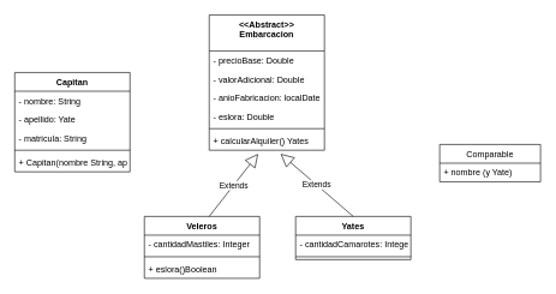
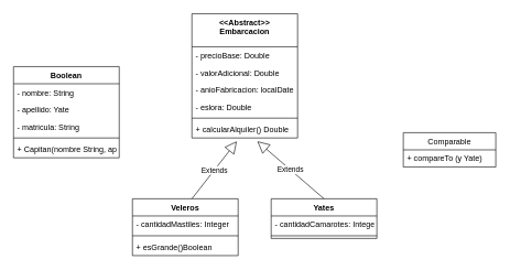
- <mxCell id="9" value="Capitan" style="swimlane;fontStyle=1;align=center;verticalAlign=top;childLayout=stackLayout;horizontal=1;startSize=26;horizontalStack=0;resizeParent=1;resizeParentMax=0;resizeLast=0;collapsible=1;marginBottom=0;" vertex="1" parent="1"><mxGeometry x="20" y="100" width="160" height="138" as="geometry" /></mxCell>
+ <mxCell id="9" value="Boolean" style="swimlane;fontStyle=1;align=center;verticalAlign=top;childLayout=stackLayout;horizontal=1;startSize=26;horizontalStack=0;resizeParent=1;resizeParentMax=0;resizeLast=0;collapsible=1;marginBottom=0;" vertex="1" parent="1"><mxGeometry x="20" y="100" width="160" height="138" as="geometry" /></mxCell>
- <mxCell id="8" value="+ calcularAlquiler() Yates" style="text;strokeColor=none;fillColor=none;align=left;verticalAlign=top;spacingLeft=4;spacingRight=4;overflow=hidden;rotatable=0;points=[[0,0.5],[1,0.5]];portConstraint=eastwest;" vertex="1" parent="2"><mxGeometry y="162" width="160" height="26" as="geometry" /></mxCell>
+ <mxCell id="8" value="+ calcularAlquiler() Double" style="text;strokeColor=none;fillColor=none;align=left;verticalAlign=top;spacingLeft=4;spacingRight=4;overflow=hidden;rotatable=0;points=[[0,0.5],[1,0.5]];portConstraint=eastwest;" vertex="1" parent="2"><mxGeometry y="162" width="160" height="26" as="geometry" /></mxCell>
- <mxCell id="24" value="+ nombre (y Yate)" style="text;strokeColor=none;fillColor=none;align=left;verticalAlign=top;spacingLeft=4;spacingRight=4;overflow=hidden;rotatable=0;points=[[0,0.5],[1,0.5]];portConstraint=eastwest;" vertex="1" parent="23"><mxGeometry y="26" width="140" height="26" as="geometry" /></mxCell>
+ <mxCell id="24" value="+ compareTo (y Yate)" style="text;strokeColor=none;fillColor=none;align=left;verticalAlign=top;spacingLeft=4;spacingRight=4;overflow=hidden;rotatable=0;points=[[0,0.5],[1,0.5]];portConstraint=eastwest;" vertex="1" parent="23"><mxGeometry y="26" width="140" height="26" as="geometry" /></mxCell>
- <mxCell id="19" value="+ eslora()Boolean" style="text;strokeColor=none;fillColor=none;align=left;verticalAlign=top;spacingLeft=4;spacingRight=4;overflow=hidden;rotatable=0;points=[[0,0.5],[1,0.5]];portConstraint=eastwest;" vertex="1" parent="15"><mxGeometry y="60" width="160" height="26" as="geometry" /></mxCell>
+ <mxCell id="19" value="+ esGrande()Boolean" style="text;strokeColor=none;fillColor=none;align=left;verticalAlign=top;spacingLeft=4;spacingRight=4;overflow=hidden;rotatable=0;points=[[0,0.5],[1,0.5]];portConstraint=eastwest;" vertex="1" parent="15"><mxGeometry y="60" width="160" height="26" as="geometry" /></mxCell>
